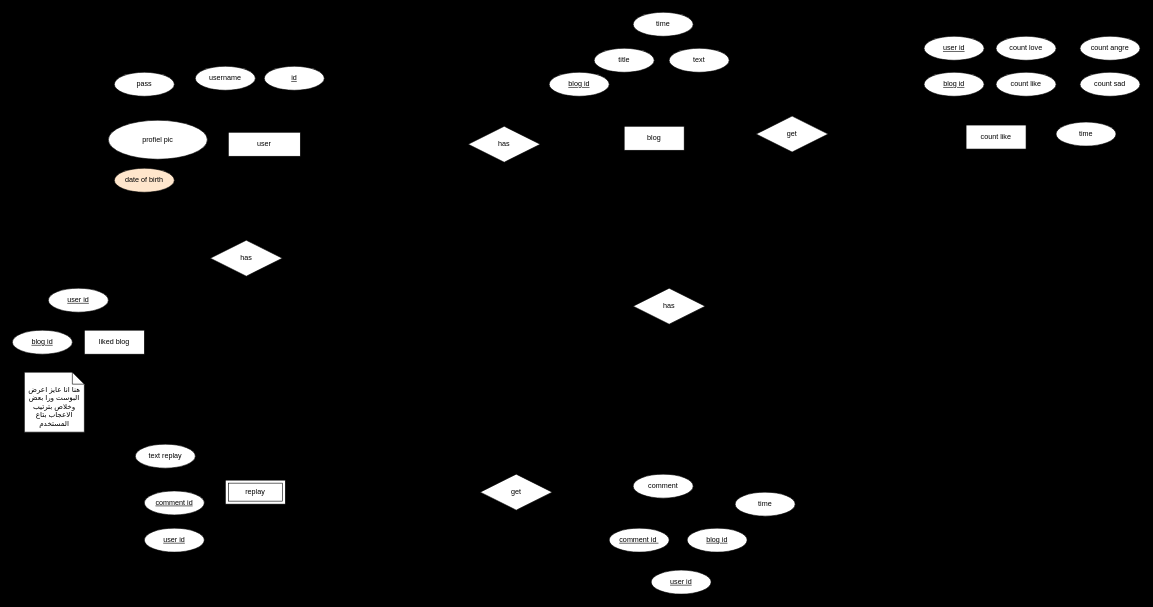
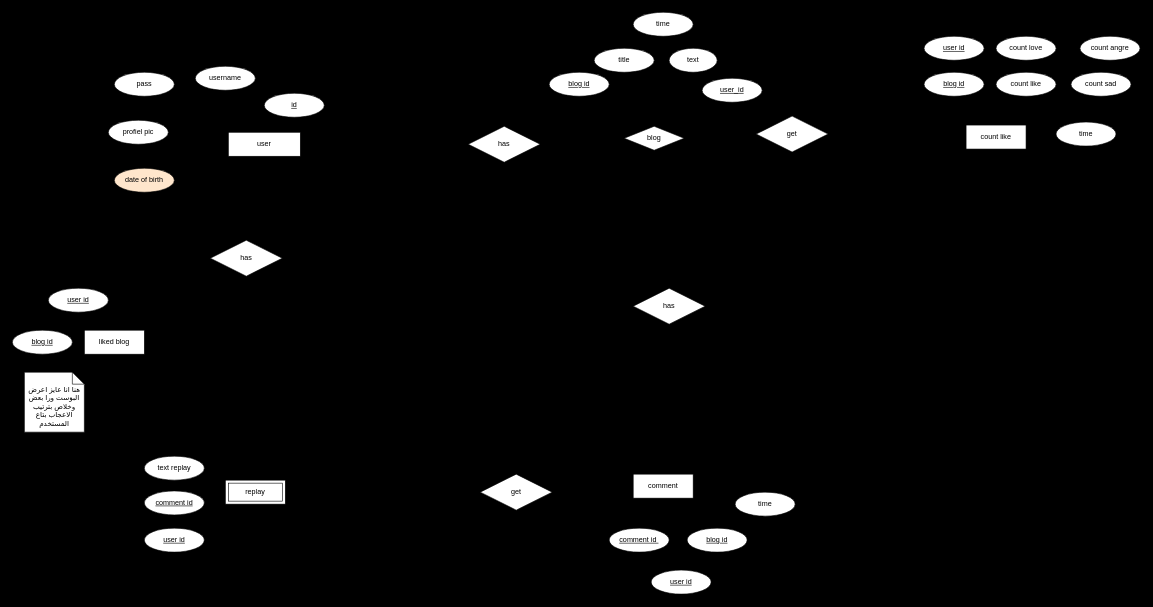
- <mxCell id="24" value="text" style="ellipse;whiteSpace=wrap;html=1;align=center;" vertex="1" parent="1"><mxGeometry x="1115" y="80" width="100" height="40" as="geometry" /></mxCell>
+ <mxCell id="24" value="text" style="ellipse;whiteSpace=wrap;html=1;align=center;" vertex="1" parent="1"><mxGeometry x="1115" y="80" width="80" height="40" as="geometry" /></mxCell>
- <mxCell id="7" value="id" style="ellipse;whiteSpace=wrap;html=1;align=center;fontStyle=4;" vertex="1" parent="1"><mxGeometry x="440" y="110" width="100" height="40" as="geometry" /></mxCell>
+ <mxCell id="7" value="id" style="ellipse;whiteSpace=wrap;html=1;align=center;fontStyle=4;" vertex="1" parent="1"><mxGeometry x="440" y="155" width="100" height="40" as="geometry" /></mxCell>
- <mxCell id="45" value="count sad" style="ellipse;whiteSpace=wrap;html=1;align=center;" vertex="1" parent="1"><mxGeometry x="1800" y="120" width="100" height="40" as="geometry" /></mxCell>
+ <mxCell id="45" value="count sad" style="ellipse;whiteSpace=wrap;html=1;align=center;" vertex="1" parent="1"><mxGeometry x="1785" y="120" width="100" height="40" as="geometry" /></mxCell>
+ <mxCell id="16" value="user_id" style="ellipse;whiteSpace=wrap;html=1;align=center;fontStyle=4;" vertex="1" parent="1"><mxGeometry x="1170" y="130" width="100" height="40" as="geometry" /></mxCell>
- <mxCell id="13" value="blog" style="whiteSpace=wrap;html=1;align=center;" vertex="1" parent="1"><mxGeometry x="1040" y="210" width="100" height="40" as="geometry" /></mxCell>
+ <mxCell id="13" value="blog" style="rhombus;whiteSpace=wrap;html=1;align=center;" vertex="1" parent="1"><mxGeometry x="1040" y="210" width="100" height="40" as="geometry" /></mxCell>
- <mxCell id="8" value="profiel pic" style="ellipse;whiteSpace=wrap;html=1;align=center;" vertex="1" parent="1"><mxGeometry x="180" y="200" width="165" height="65" as="geometry" /></mxCell>
+ <mxCell id="8" value="profiel pic" style="ellipse;whiteSpace=wrap;html=1;align=center;" vertex="1" parent="1"><mxGeometry x="180" y="200" width="100" height="40" as="geometry" /></mxCell>
- <mxCell id="33" value="text replay" style="ellipse;whiteSpace=wrap;html=1;align=center;" vertex="1" parent="1"><mxGeometry x="225" y="740" width="100" height="40" as="geometry" /></mxCell>
+ <mxCell id="33" value="text replay" style="ellipse;whiteSpace=wrap;html=1;align=center;" vertex="1" parent="1"><mxGeometry x="240" y="760" width="100" height="40" as="geometry" /></mxCell>
- <mxCell id="21" value="comment" style="ellipse;whiteSpace=wrap;html=1;align=center;" vertex="1" parent="1"><mxGeometry x="1055" y="790" width="100" height="40" as="geometry" /></mxCell>
+ <mxCell id="21" value="comment" style="whiteSpace=wrap;html=1;align=center;" vertex="1" parent="1"><mxGeometry x="1055" y="790" width="100" height="40" as="geometry" /></mxCell>
